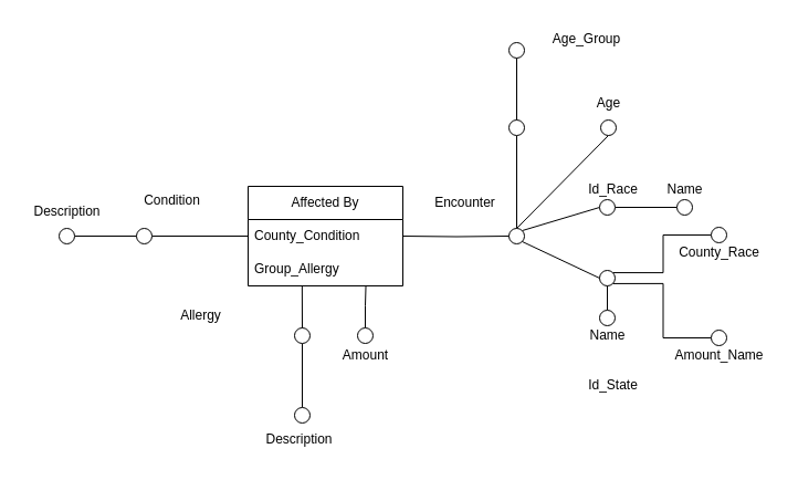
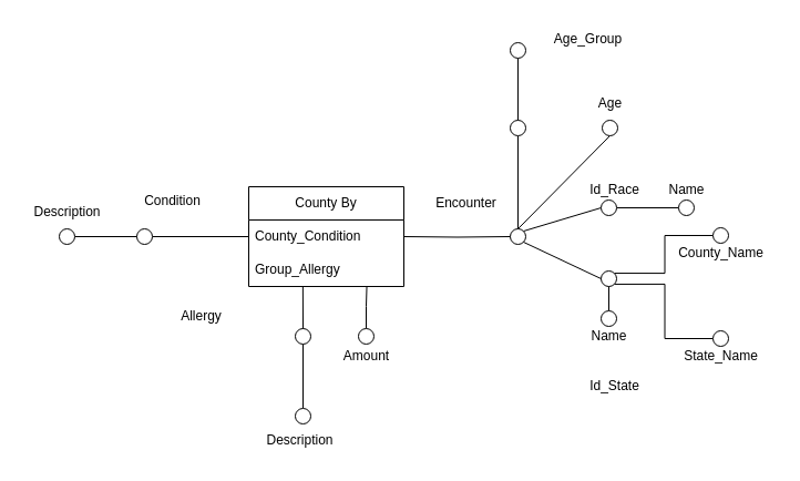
- <mxCell id="27" value="Affected By" style="swimlane;fontStyle=0;childLayout=stackLayout;horizontal=1;startSize=30;horizontalStack=0;resizeParent=1;resizeParentMax=0;resizeLast=0;collapsible=1;marginBottom=0;whiteSpace=wrap;html=1;" vertex="1" parent="1"><mxGeometry x="224" y="168" width="140" height="90" as="geometry" /></mxCell>
+ <mxCell id="27" value="County By" style="swimlane;fontStyle=0;childLayout=stackLayout;horizontal=1;startSize=30;horizontalStack=0;resizeParent=1;resizeParentMax=0;resizeLast=0;collapsible=1;marginBottom=0;whiteSpace=wrap;html=1;" vertex="1" parent="1"><mxGeometry x="224" y="168" width="140" height="90" as="geometry" /></mxCell>
- <mxCell id="45" value="County_Race" style="text;html=1;align=center;verticalAlign=middle;resizable=0;points=[];autosize=1;strokeColor=none;fillColor=none;" vertex="1" parent="1"><mxGeometry x="600" y="213" width="100" height="30" as="geometry" /></mxCell>
+ <mxCell id="45" value="County_Name" style="text;html=1;align=center;verticalAlign=middle;resizable=0;points=[];autosize=1;strokeColor=none;fillColor=none;" vertex="1" parent="1"><mxGeometry x="600" y="213" width="100" height="30" as="geometry" /></mxCell>
- <mxCell id="43" value="Amount_Name" style="text;html=1;align=center;verticalAlign=middle;resizable=0;points=[];autosize=1;strokeColor=none;fillColor=none;" vertex="1" parent="1"><mxGeometry x="605" y="306" width="90" height="30" as="geometry" /></mxCell>
+ <mxCell id="43" value="State_Name" style="text;html=1;align=center;verticalAlign=middle;resizable=0;points=[];autosize=1;strokeColor=none;fillColor=none;" vertex="1" parent="1"><mxGeometry x="605" y="306" width="90" height="30" as="geometry" /></mxCell>
